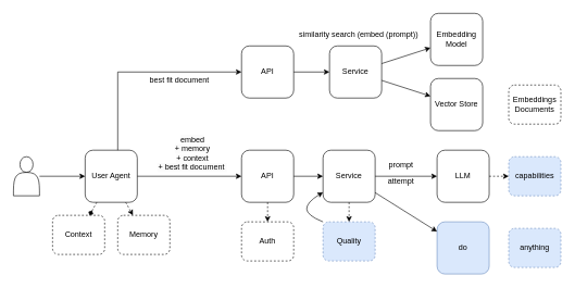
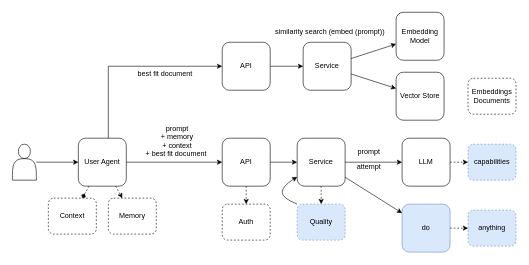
- <mxCell id="25" value="&lt;span style=&quot;background-color: rgb(251, 251, 251);&quot;&gt;embed&lt;/span&gt;&lt;br style=&quot;background-color: rgb(251, 251, 251);&quot;&gt;&lt;span style=&quot;background-color: rgb(251, 251, 251);&quot;&gt;+ memory&lt;/span&gt;&lt;br style=&quot;background-color: rgb(251, 251, 251);&quot;&gt;&lt;span style=&quot;background-color: rgb(251, 251, 251);&quot;&gt;+ context&lt;br&gt;+ best fit document&amp;nbsp;&lt;/span&gt;" style="text;html=1;align=center;verticalAlign=middle;whiteSpace=wrap;rounded=0;" vertex="1" parent="1"><mxGeometry x="220" y="220" width="150" height="30" as="geometry" /></mxCell>
+ <mxCell id="25" value="&lt;span style=&quot;background-color: rgb(251, 251, 251);&quot;&gt;prompt&lt;/span&gt;&lt;br style=&quot;background-color: rgb(251, 251, 251);&quot;&gt;&lt;span style=&quot;background-color: rgb(251, 251, 251);&quot;&gt;+ memory&lt;/span&gt;&lt;br style=&quot;background-color: rgb(251, 251, 251);&quot;&gt;&lt;span style=&quot;background-color: rgb(251, 251, 251);&quot;&gt;+ context&lt;br&gt;+ best fit document&amp;nbsp;&lt;/span&gt;" style="text;html=1;align=center;verticalAlign=middle;whiteSpace=wrap;rounded=0;" vertex="1" parent="1"><mxGeometry x="220" y="220" width="150" height="30" as="geometry" /></mxCell>
+ <mxCell id="38" value="" style="endArrow=classic;html=1;rounded=0;dashed=1;" edge="1" parent="1" source="33" target="37"><mxGeometry width="50" height="50" relative="1" as="geometry"><mxPoint x="765" y="370" as="sourcePoint" /><mxPoint x="795" y="370" as="targetPoint" /></mxGeometry></mxCell>
